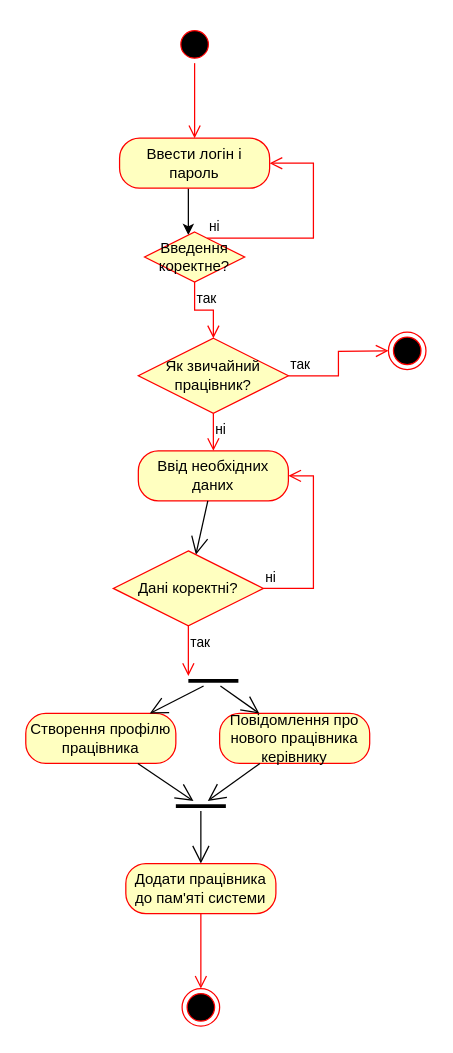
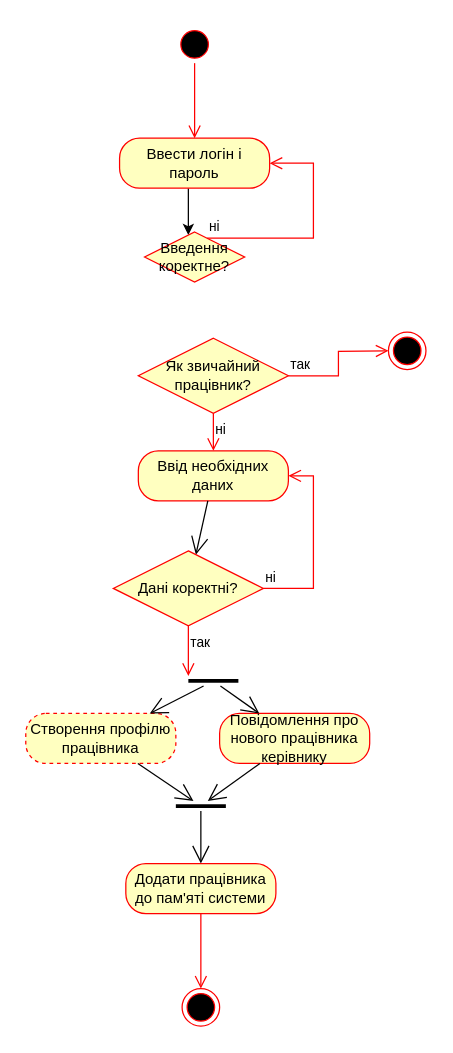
- <mxCell id="11" value="так" style="edgeStyle=orthogonalEdgeStyle;html=1;align=left;verticalAlign=top;endArrow=open;endSize=8;strokeColor=#ff0000;rounded=0;" edge="1" source="9" parent="1" target="6"><mxGeometry x="-1" relative="1" as="geometry"><mxPoint x="150" y="270" as="targetPoint" /></mxGeometry></mxCell>
- <mxCell id="19" value="Створення профілю працівника" style="rounded=1;whiteSpace=wrap;html=1;arcSize=40;fontColor=#000000;fillColor=#ffffc0;strokeColor=#ff0000;" vertex="1" parent="1"><mxGeometry x="20" y="570" width="120" height="40" as="geometry" /></mxCell>
+ <mxCell id="19" value="Створення профілю працівника" style="rounded=1;whiteSpace=wrap;html=1;arcSize=40;fontColor=#000000;fillColor=#ffffc0;strokeColor=#ff0000;dashed=1;" vertex="1" parent="1"><mxGeometry x="20" y="570" width="120" height="40" as="geometry" /></mxCell>
